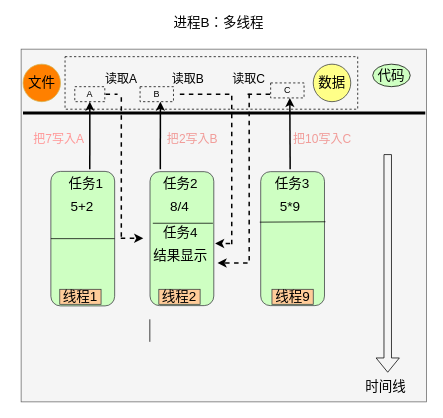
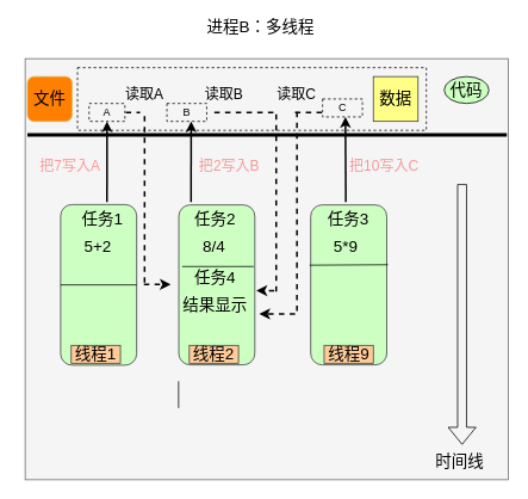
- <mxCell id="6" value="文件" style="ellipse;whiteSpace=wrap;html=1;aspect=fixed;fontSize=18;fillColor=#FF8000;strokeColor=#d6b656;" vertex="1" parent="1"><mxGeometry x="30" y="85" width="50" height="50" as="geometry" /></mxCell>
+ <mxCell id="6" value="文件" style="whiteSpace=wrap;html=1;aspect=fixed;fontSize=18;fillColor=#FF8000;strokeColor=#d6b656;rounded=1;" vertex="1" parent="1"><mxGeometry x="30" y="85" width="50" height="50" as="geometry" /></mxCell>
- <mxCell id="5" value="数据" style="ellipse;whiteSpace=wrap;html=1;aspect=fixed;fontSize=18;fillColor=#ffff88;strokeColor=#36393d;" vertex="1" parent="1"><mxGeometry x="416.75" y="85" width="50" height="50" as="geometry" /></mxCell>
+ <mxCell id="5" value="数据" style="whiteSpace=wrap;html=1;aspect=fixed;fontSize=18;fillColor=#ffff88;strokeColor=#36393d;rounded=0;" vertex="1" parent="1"><mxGeometry x="416.75" y="85" width="50" height="50" as="geometry" /></mxCell>
